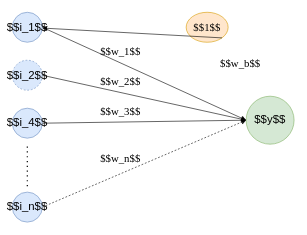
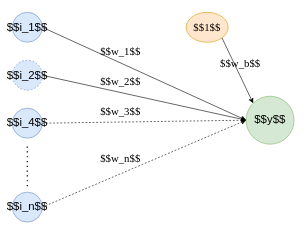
- <mxCell id="17" value="" style="endArrow=classic;html=1;fontFamily=Verdana;fontSize=18;exitX=1;exitY=1;exitDx=0;exitDy=0;" edge="1" parent="1" source="16" target="3"><mxGeometry width="50" height="50" relative="1" as="geometry"><mxPoint x="260" y="180" as="sourcePoint" /><mxPoint x="310" y="130" as="targetPoint" /></mxGeometry></mxCell>
+ <mxCell id="17" value="" style="endArrow=classic;html=1;fontFamily=Verdana;fontSize=18;entryX=0;entryY=0;entryDx=0;entryDy=0;exitX=1;exitY=1;exitDx=0;exitDy=0;" edge="1" parent="1" source="16" target="2"><mxGeometry width="50" height="50" relative="1" as="geometry"><mxPoint x="260" y="180" as="sourcePoint" /><mxPoint x="310" y="130" as="targetPoint" /></mxGeometry></mxCell>
- <mxCell id="10" value="" style="endArrow=classic;html=1;fontSize=19;exitX=1;exitY=0.5;exitDx=0;exitDy=0;entryX=0;entryY=0.5;entryDx=0;entryDy=0;" edge="1" parent="1" source="5" target="2"><mxGeometry width="50" height="50" relative="1" as="geometry"><mxPoint x="260" y="290" as="sourcePoint" /><mxPoint x="310" y="240" as="targetPoint" /></mxGeometry></mxCell>
+ <mxCell id="10" value="" style="endArrow=classic;html=1;fontSize=19;exitX=1;exitY=0.5;exitDx=0;exitDy=0;entryX=0;entryY=0.5;entryDx=0;entryDy=0;dashed=1;" edge="1" parent="1" source="5" target="2"><mxGeometry width="50" height="50" relative="1" as="geometry"><mxPoint x="260" y="290" as="sourcePoint" /><mxPoint x="310" y="240" as="targetPoint" /></mxGeometry></mxCell>
